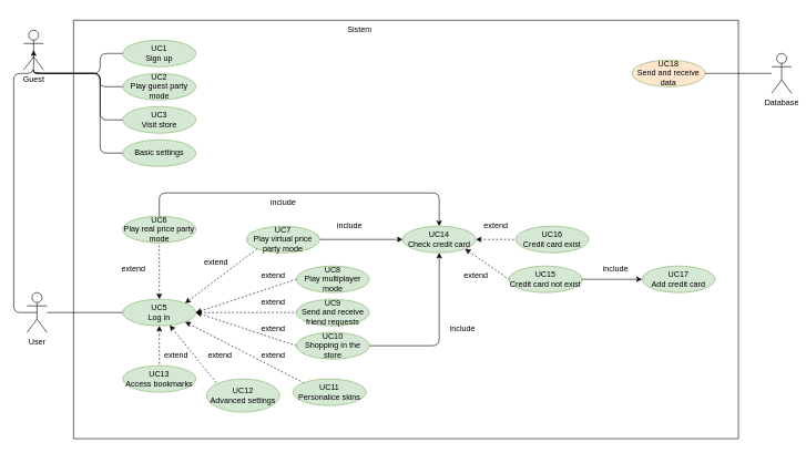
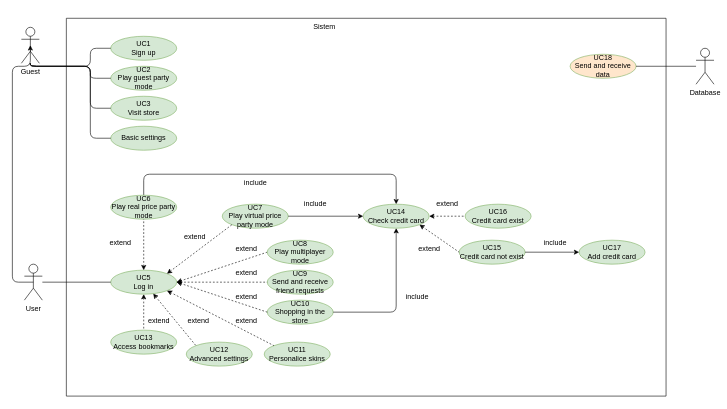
- <mxCell id="44" value="UC12&lt;br&gt;Advanced settings" style="ellipse;whiteSpace=wrap;html=1;fillColor=#d5e8d4;strokeColor=#82b366;rounded=1;" parent="2" vertex="1"><mxGeometry x="200" y="540" width="110" height="50" as="geometry" /></mxCell>
+ <mxCell id="44" value="UC12&lt;br&gt;Advanced settings" style="ellipse;whiteSpace=wrap;html=1;fillColor=#d5e8d4;strokeColor=#82b366;rounded=1;" parent="2" vertex="1"><mxGeometry x="200" y="540" width="110" height="40" as="geometry" /></mxCell>
